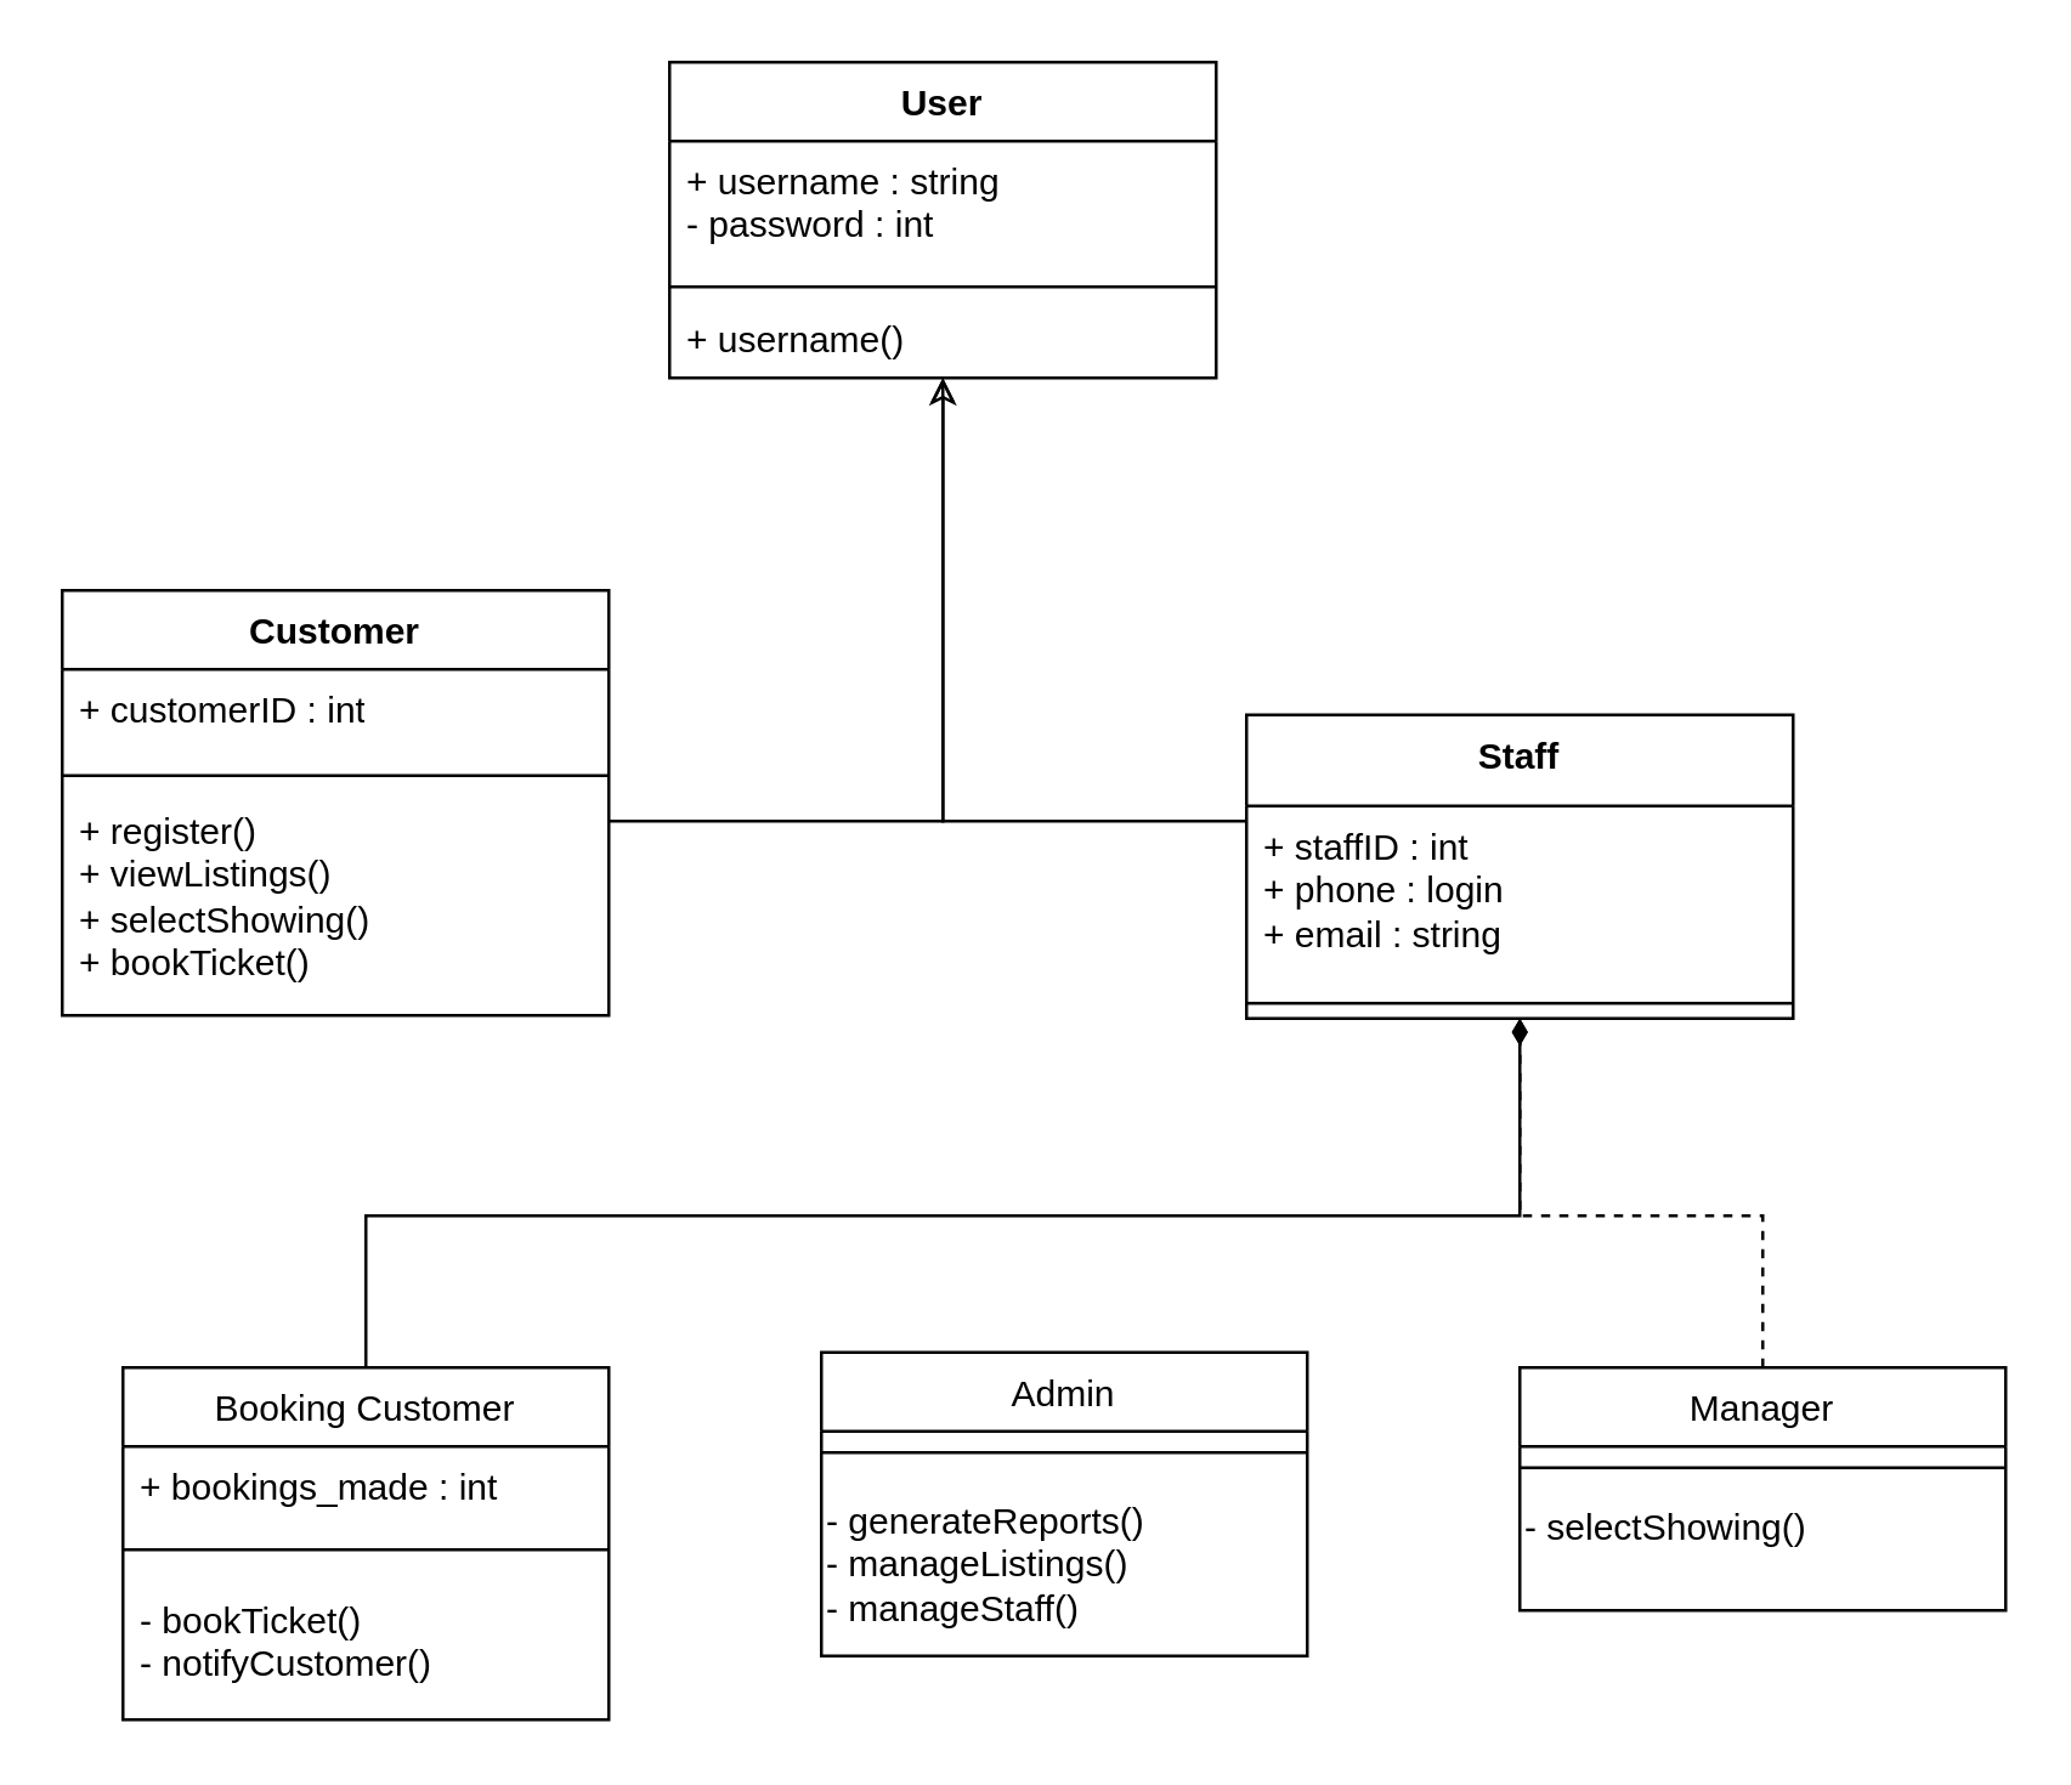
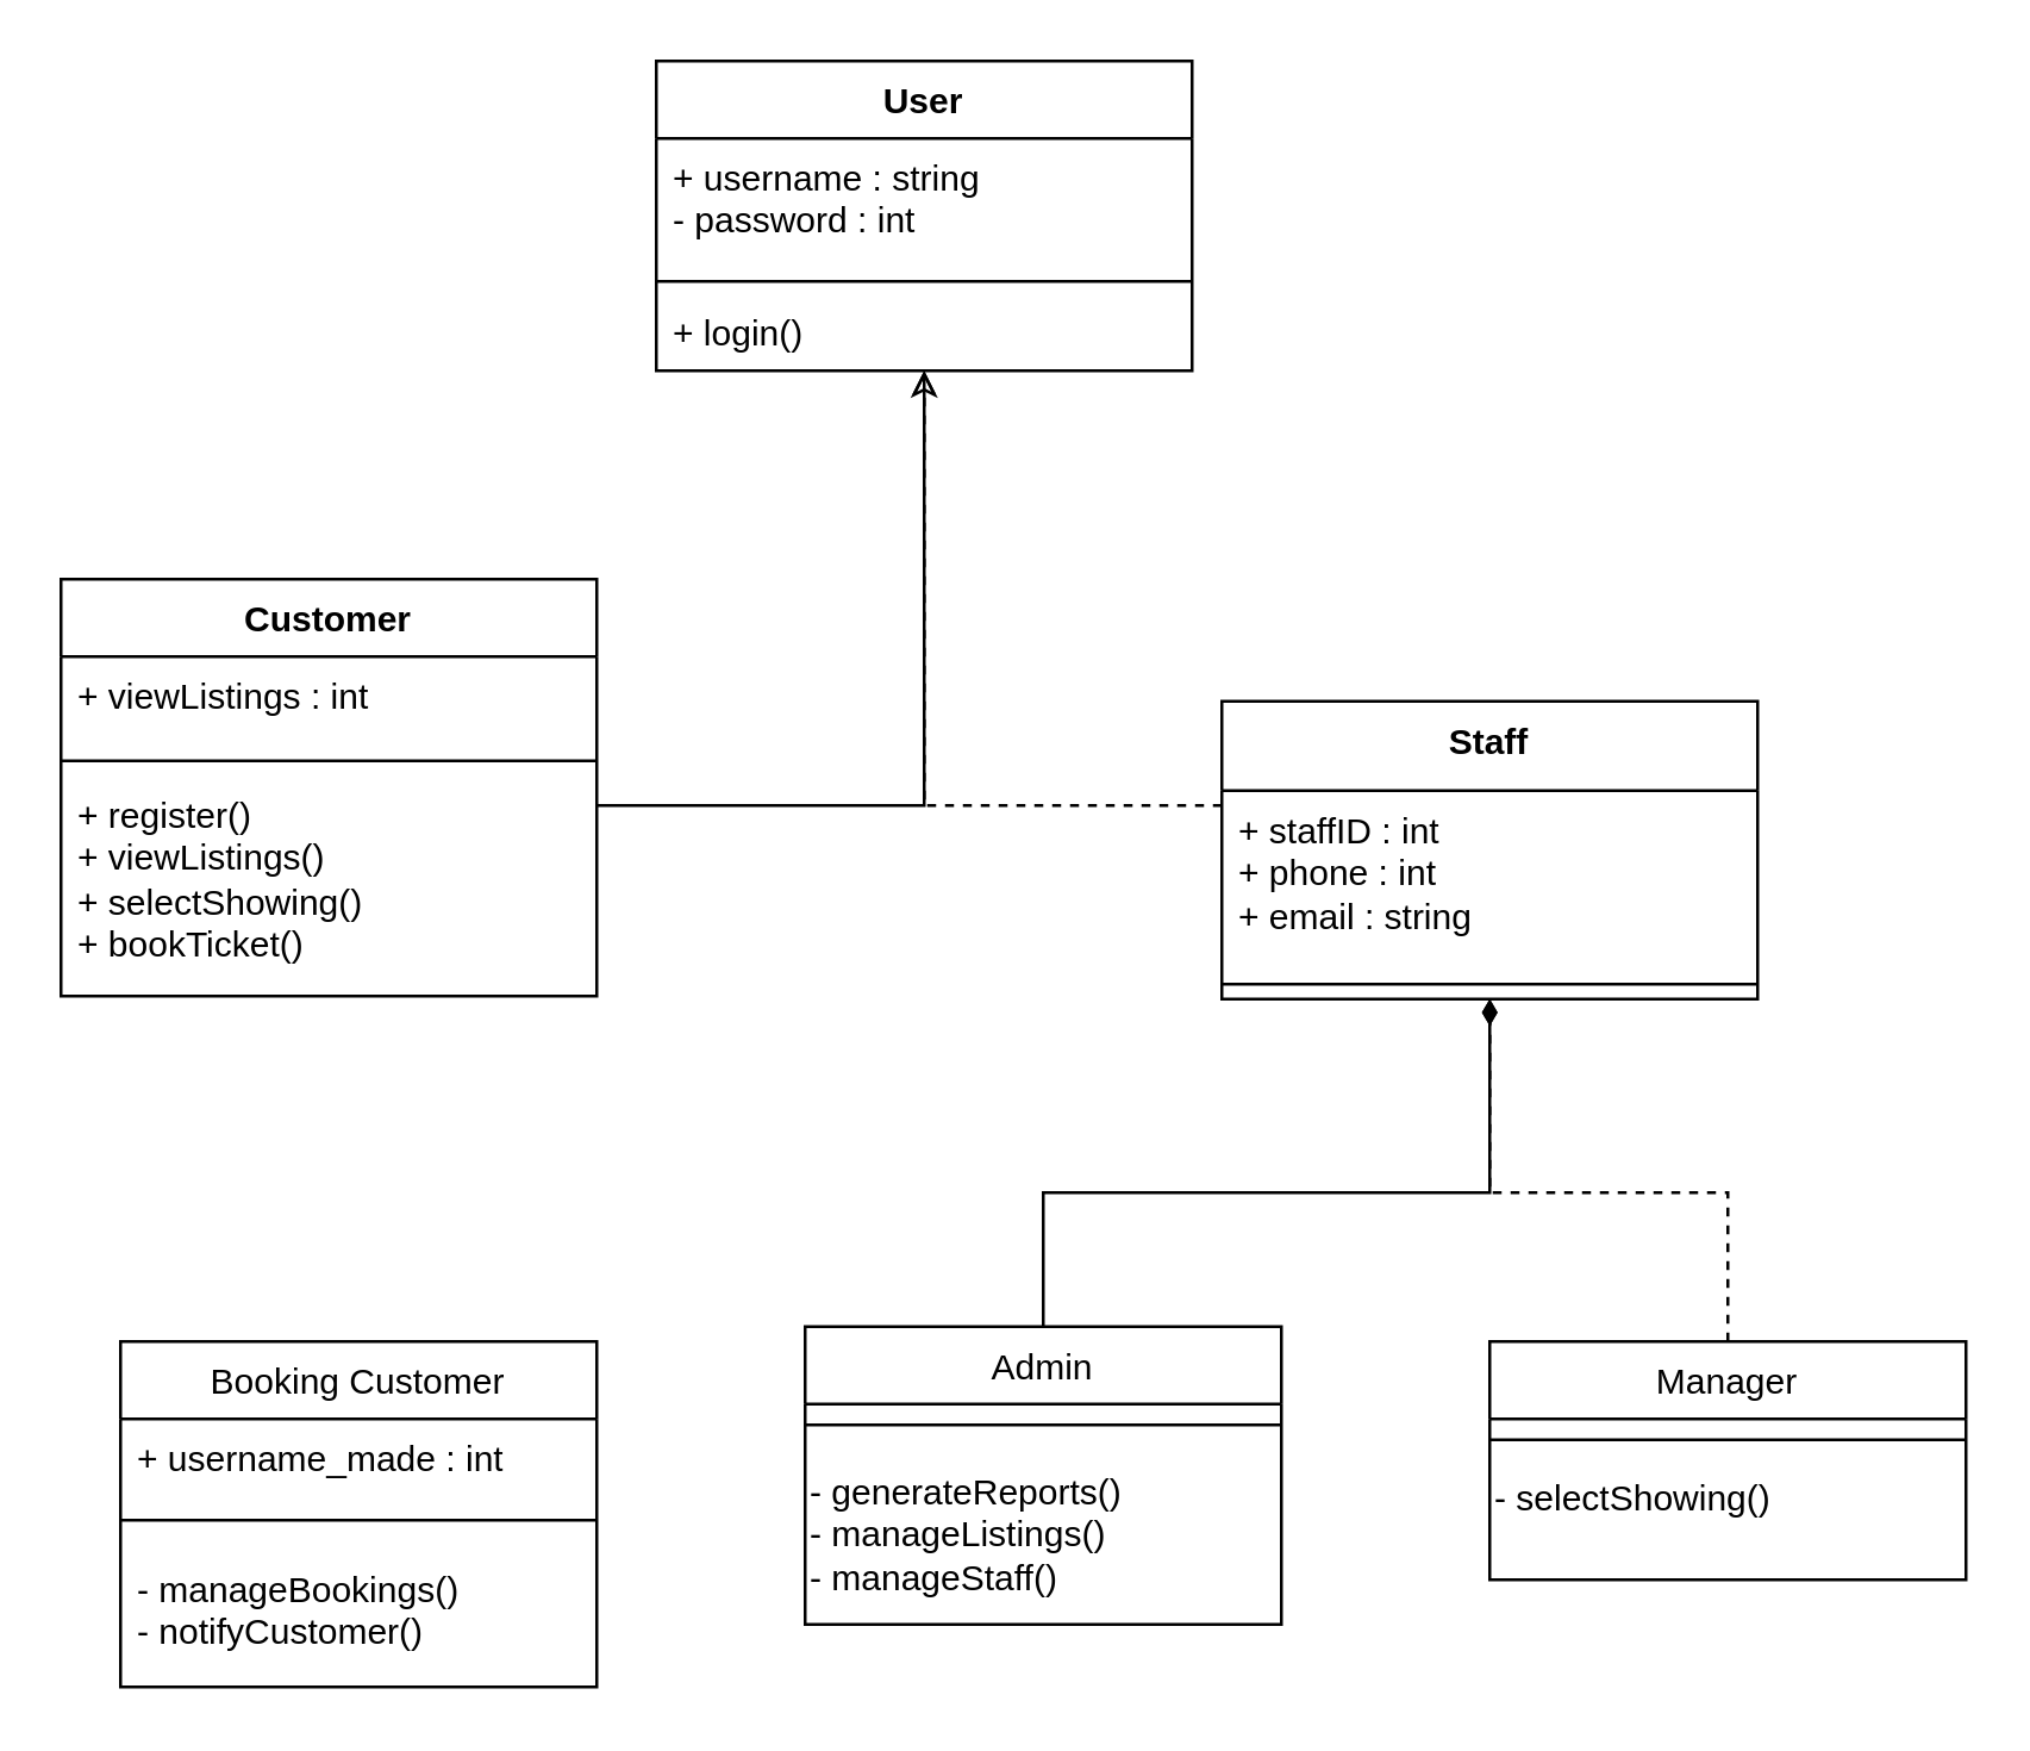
- <mxCell id="18" value="+ username()" style="text;strokeColor=none;fillColor=none;align=left;verticalAlign=top;spacingLeft=4;spacingRight=4;overflow=hidden;rotatable=0;points=[[0,0.5],[1,0.5]];portConstraint=eastwest;whiteSpace=wrap;html=1;" vertex="1" parent="15"><mxGeometry y="78" width="180" height="26" as="geometry" /></mxCell>
+ <mxCell id="18" value="+ login()" style="text;strokeColor=none;fillColor=none;align=left;verticalAlign=top;spacingLeft=4;spacingRight=4;overflow=hidden;rotatable=0;points=[[0,0.5],[1,0.5]];portConstraint=eastwest;whiteSpace=wrap;html=1;" vertex="1" parent="15"><mxGeometry y="78" width="180" height="26" as="geometry" /></mxCell>
- <mxCell id="21" value="+ customerID : int" style="text;strokeColor=none;fillColor=none;align=left;verticalAlign=top;spacingLeft=4;spacingRight=4;overflow=hidden;rotatable=0;points=[[0,0.5],[1,0.5]];portConstraint=eastwest;whiteSpace=wrap;html=1;" vertex="1" parent="20"><mxGeometry y="26" width="180" height="30" as="geometry" /></mxCell>
+ <mxCell id="21" value="+ viewListings : int" style="text;strokeColor=none;fillColor=none;align=left;verticalAlign=top;spacingLeft=4;spacingRight=4;overflow=hidden;rotatable=0;points=[[0,0.5],[1,0.5]];portConstraint=eastwest;whiteSpace=wrap;html=1;" vertex="1" parent="20"><mxGeometry y="26" width="180" height="30" as="geometry" /></mxCell>
- <mxCell id="24" style="edgeStyle=orthogonalEdgeStyle;rounded=0;orthogonalLoop=1;jettySize=auto;html=1;endFill=0;" edge="1" parent="1" source="25" target="15"><mxGeometry relative="1" as="geometry"><Array as="points"><mxPoint x="310" y="270" /></Array></mxGeometry></mxCell>
+ <mxCell id="24" style="edgeStyle=orthogonalEdgeStyle;rounded=0;orthogonalLoop=1;jettySize=auto;html=1;endFill=0;dashed=1;" edge="1" parent="1" source="25" target="15"><mxGeometry relative="1" as="geometry"><Array as="points"><mxPoint x="310" y="270" /></Array></mxGeometry></mxCell>
- <mxCell id="26" value="+ staffID : int&lt;br&gt;+ phone : login&lt;br&gt;+ email : string" style="text;strokeColor=none;fillColor=none;align=left;verticalAlign=top;spacingLeft=4;spacingRight=4;overflow=hidden;rotatable=0;points=[[0,0.5],[1,0.5]];portConstraint=eastwest;whiteSpace=wrap;html=1;" vertex="1" parent="25"><mxGeometry y="30" width="180" height="60" as="geometry" /></mxCell>
+ <mxCell id="26" value="+ staffID : int&lt;br&gt;+ phone : int&lt;br&gt;+ email : string" style="text;strokeColor=none;fillColor=none;align=left;verticalAlign=top;spacingLeft=4;spacingRight=4;overflow=hidden;rotatable=0;points=[[0,0.5],[1,0.5]];portConstraint=eastwest;whiteSpace=wrap;html=1;" vertex="1" parent="25"><mxGeometry y="30" width="180" height="60" as="geometry" /></mxCell>
- <mxCell id="2" style="edgeStyle=orthogonalEdgeStyle;rounded=0;orthogonalLoop=1;jettySize=auto;html=1;endFill=1;endArrow=diamondThin;strokeWidth=1;" edge="1" parent="1" source="3" target="25"><mxGeometry relative="1" as="geometry"><Array as="points"><mxPoint x="120" y="400" /><mxPoint x="500" y="400" /></Array></mxGeometry></mxCell>
+ <mxCell id="11" style="edgeStyle=orthogonalEdgeStyle;rounded=0;orthogonalLoop=1;jettySize=auto;html=1;endFill=1;endArrow=diamondThin;strokeWidth=1;" edge="1" parent="1" source="12" target="25"><mxGeometry relative="1" as="geometry"><Array as="points"><mxPoint x="350" y="400" /><mxPoint x="500" y="400" /></Array></mxGeometry></mxCell>
- <mxCell id="4" value="+ bookings_made : int" style="text;strokeColor=none;fillColor=none;align=left;verticalAlign=top;spacingLeft=4;spacingRight=4;overflow=hidden;rotatable=0;points=[[0,0.5],[1,0.5]];portConstraint=eastwest;whiteSpace=wrap;html=1;" vertex="1" parent="3"><mxGeometry y="26" width="160" height="24" as="geometry" /></mxCell>
+ <mxCell id="4" value="+ username_made : int" style="text;strokeColor=none;fillColor=none;align=left;verticalAlign=top;spacingLeft=4;spacingRight=4;overflow=hidden;rotatable=0;points=[[0,0.5],[1,0.5]];portConstraint=eastwest;whiteSpace=wrap;html=1;" vertex="1" parent="3"><mxGeometry y="26" width="160" height="24" as="geometry" /></mxCell>
- <mxCell id="6" value="- bookTicket()&#10;- notifyCustomer()" style="text;align=left;verticalAlign=top;spacingLeft=4;spacingRight=4;overflow=hidden;rotatable=0;points=[[0,0.5],[1,0.5]];portConstraint=eastwest;" parent="3" vertex="1"><mxGeometry y="70" width="160" height="46" as="geometry" /></mxCell>
+ <mxCell id="6" value="- manageBookings()&#10;- notifyCustomer()" style="text;align=left;verticalAlign=top;spacingLeft=4;spacingRight=4;overflow=hidden;rotatable=0;points=[[0,0.5],[1,0.5]];portConstraint=eastwest;" parent="3" vertex="1"><mxGeometry y="70" width="160" height="46" as="geometry" /></mxCell>
